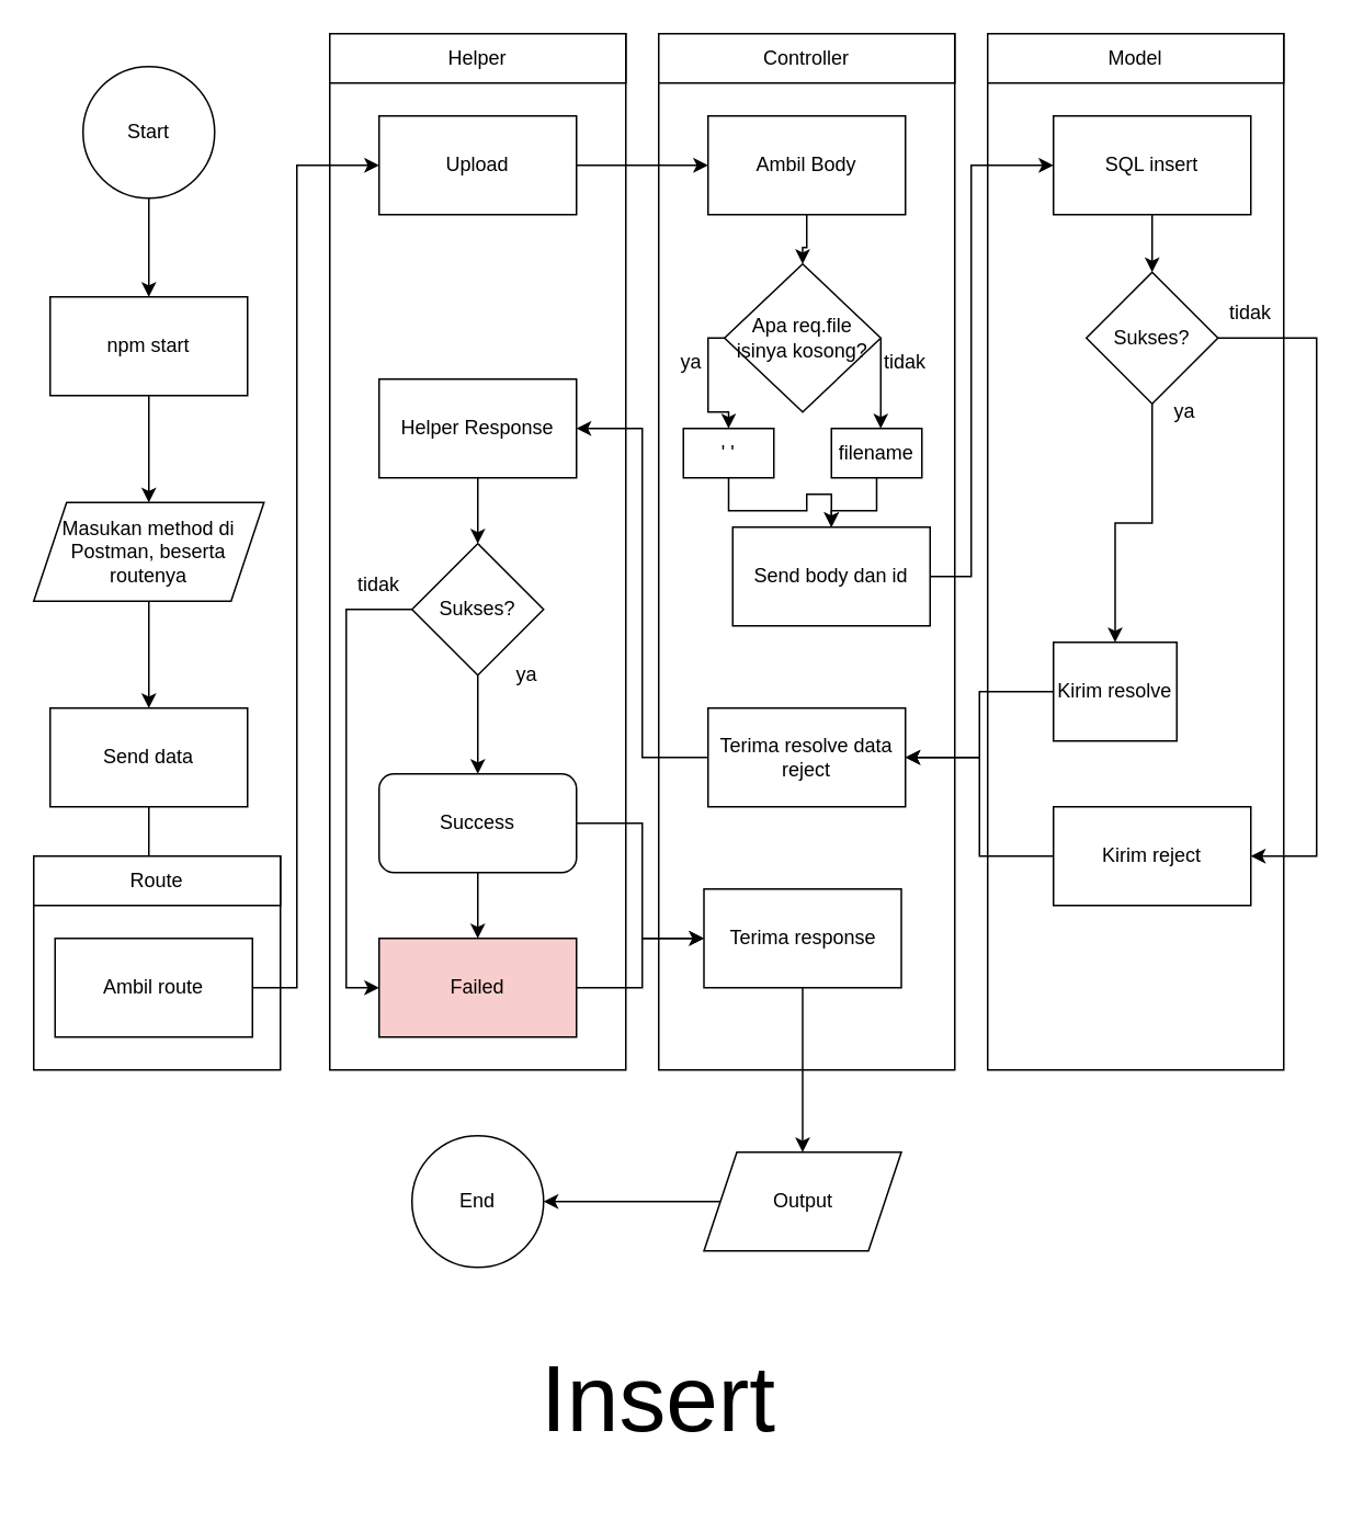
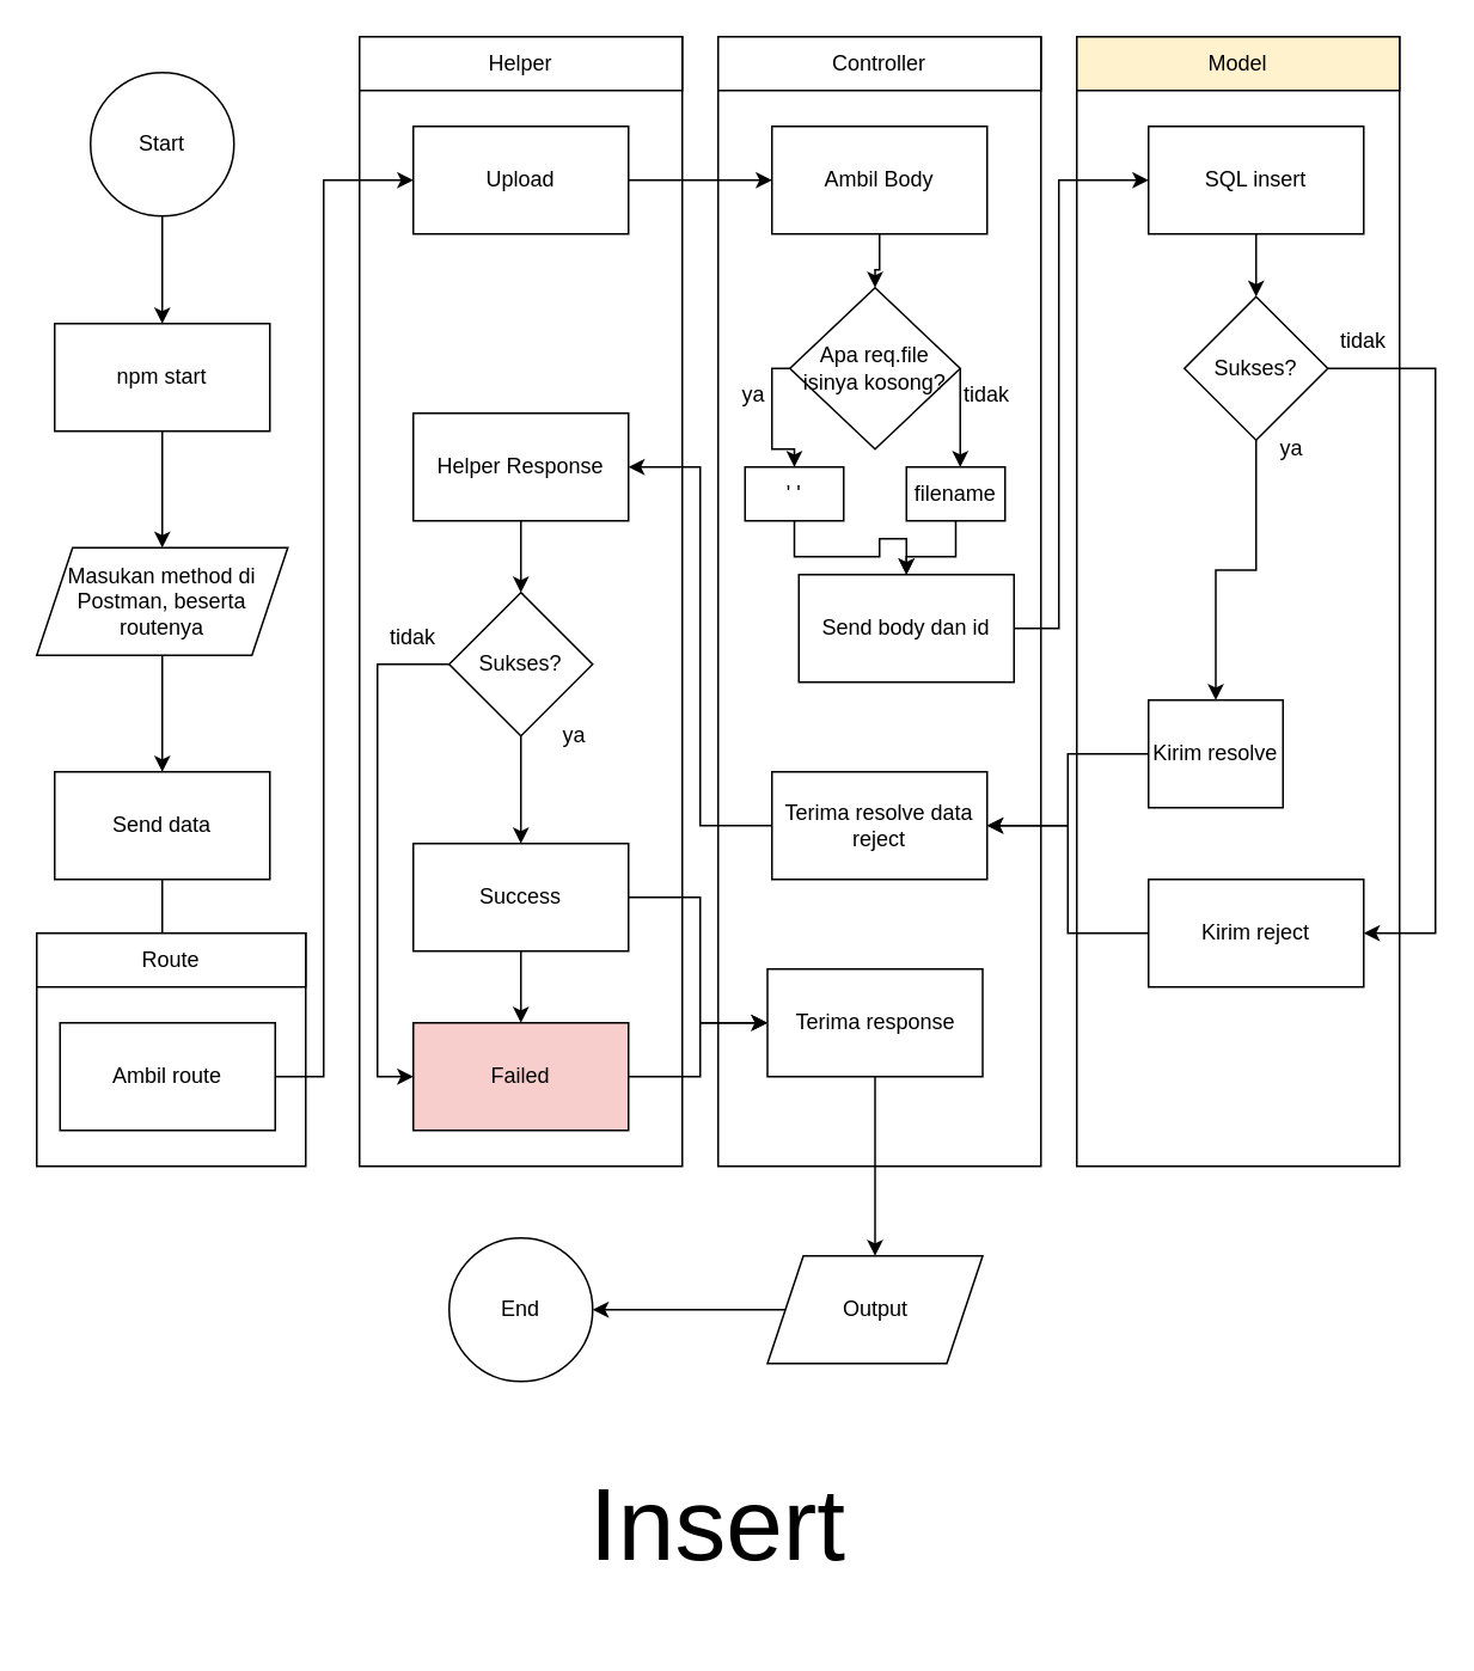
- <mxCell id="27" value="Model" style="rounded=0;whiteSpace=wrap;html=1;" vertex="1" parent="1"><mxGeometry x="600" y="20" width="180" height="30" as="geometry" /></mxCell>
+ <mxCell id="27" value="Model" style="rounded=0;whiteSpace=wrap;html=1;fillColor=#fff2cc;" vertex="1" parent="1"><mxGeometry x="600" y="20" width="180" height="30" as="geometry" /></mxCell>
- <mxCell id="55" value="Success" style="whiteSpace=wrap;html=1;rounded=1;" vertex="1" parent="1"><mxGeometry x="230" y="470" width="120" height="60" as="geometry" /></mxCell>
+ <mxCell id="55" value="Success" style="rounded=0;whiteSpace=wrap;html=1;" vertex="1" parent="1"><mxGeometry x="230" y="470" width="120" height="60" as="geometry" /></mxCell>
